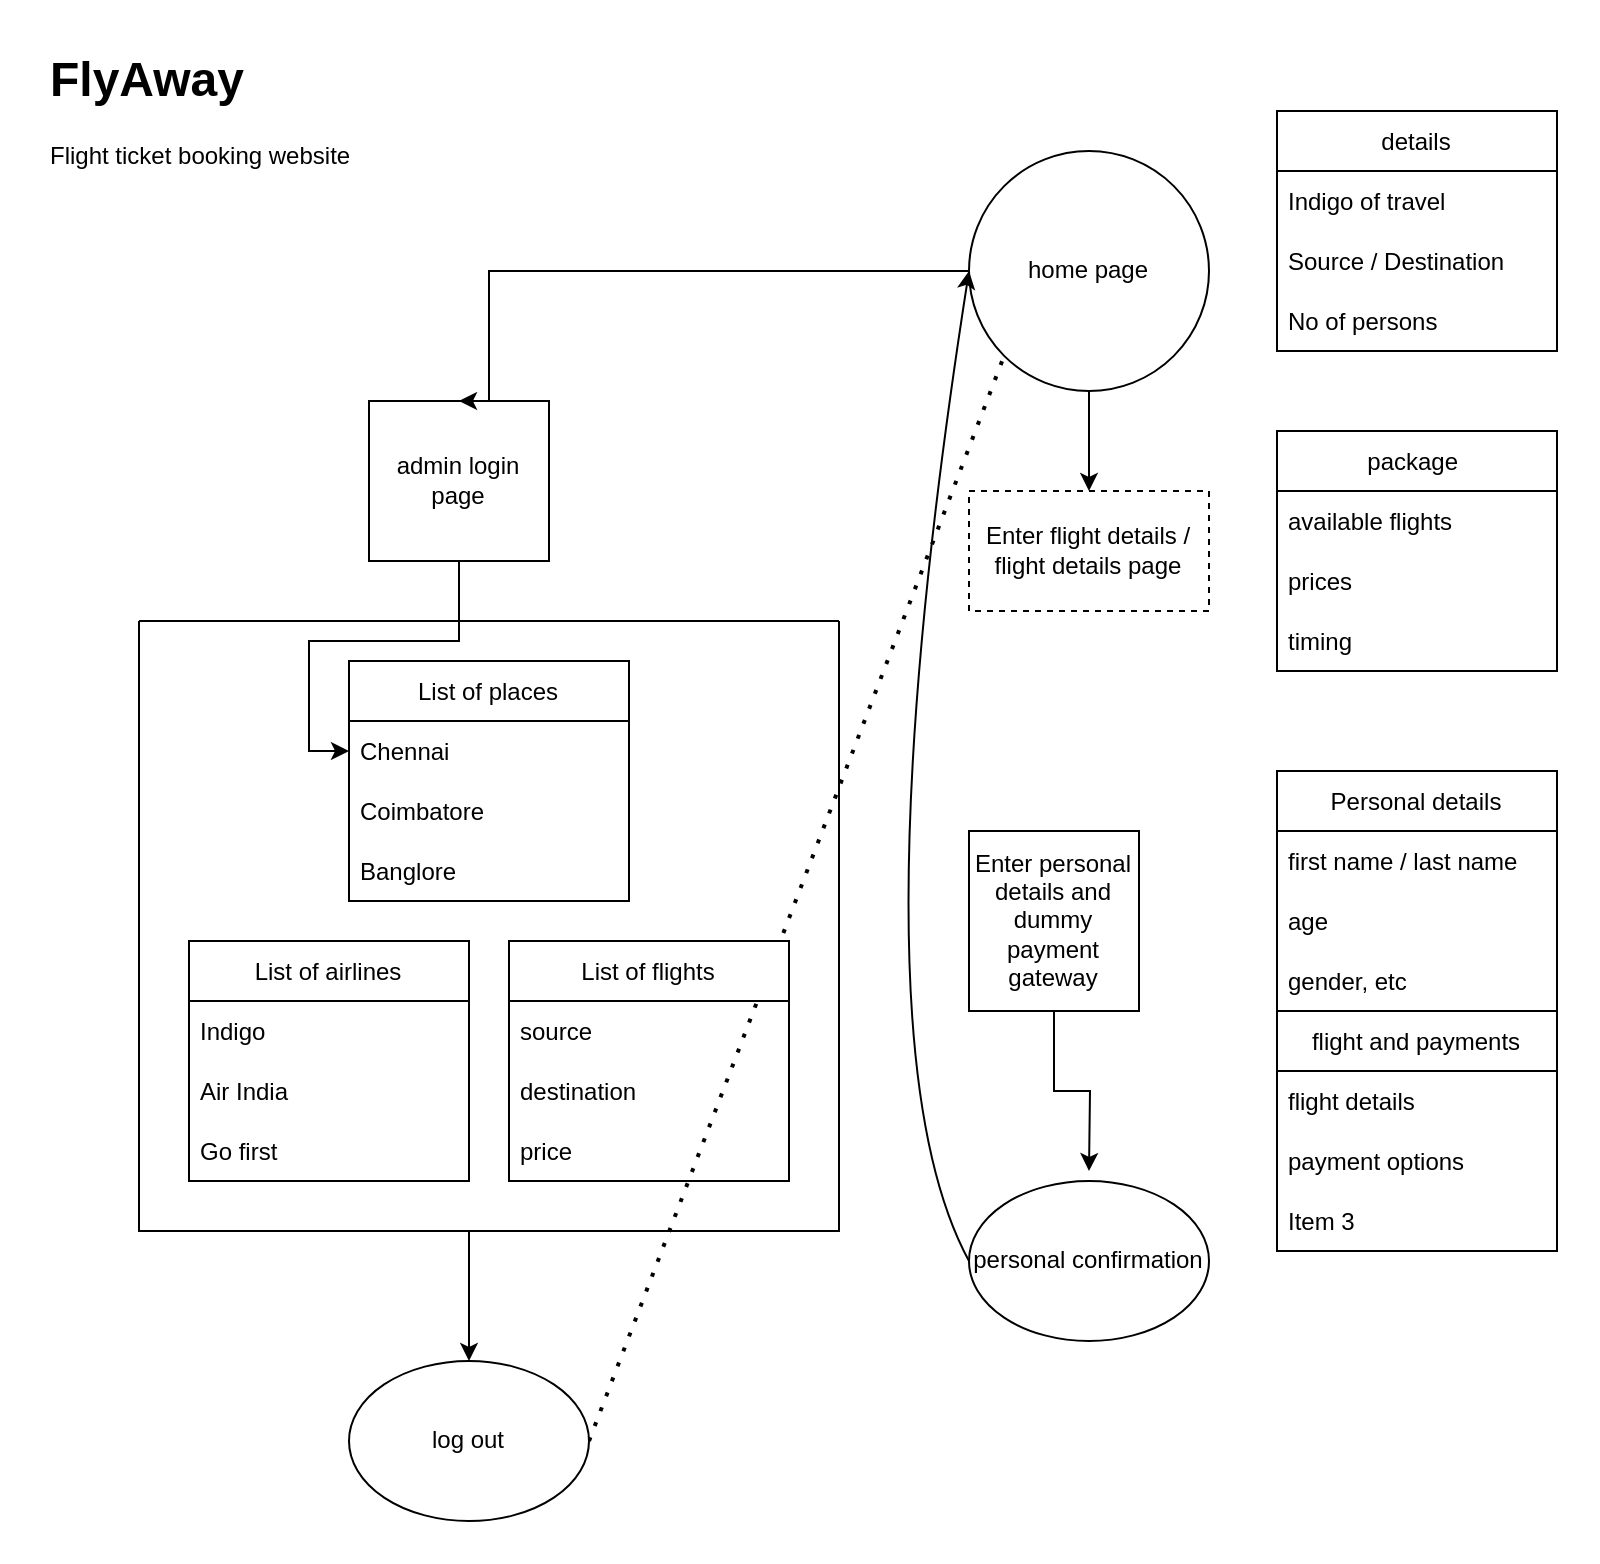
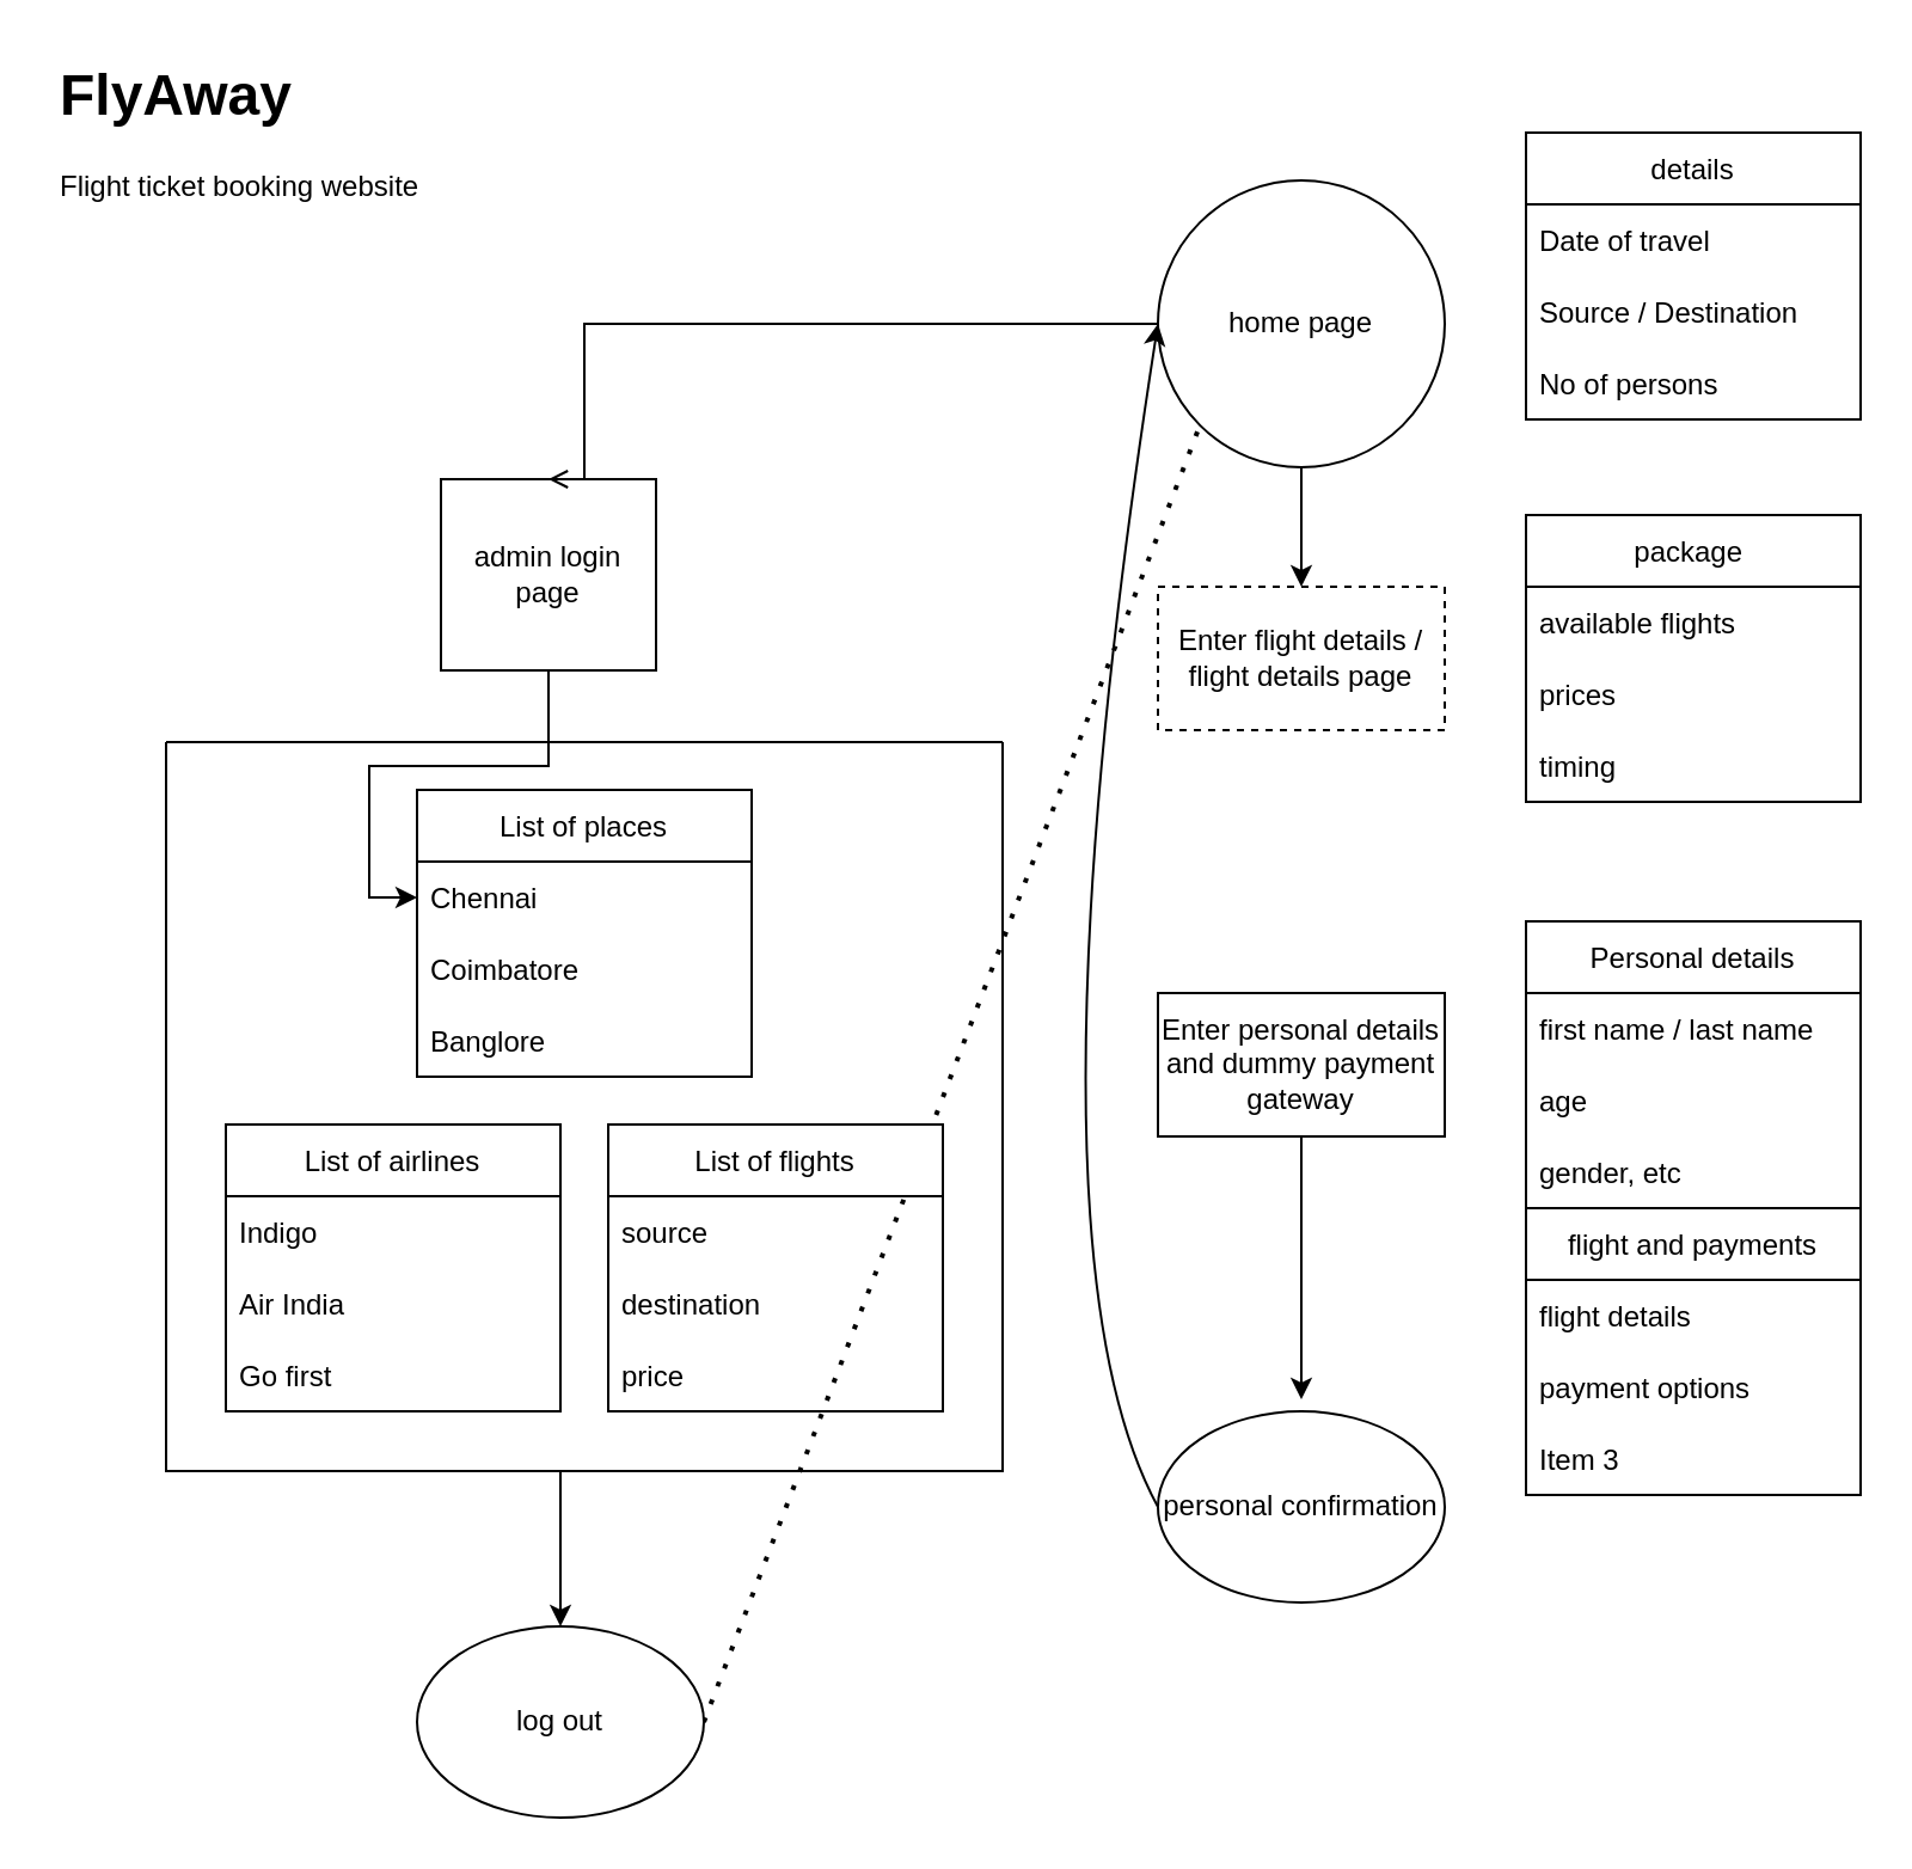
- <mxCell id="4" value="Indigo of travel" style="text;strokeColor=none;fillColor=none;align=left;verticalAlign=middle;spacingLeft=4;spacingRight=4;overflow=hidden;points=[[0,0.5],[1,0.5]];portConstraint=eastwest;rotatable=0;" parent="3" vertex="1"><mxGeometry y="30" width="140" height="30" as="geometry" /></mxCell>
+ <mxCell id="4" value="Date of travel" style="text;strokeColor=none;fillColor=none;align=left;verticalAlign=middle;spacingLeft=4;spacingRight=4;overflow=hidden;points=[[0,0.5],[1,0.5]];portConstraint=eastwest;rotatable=0;" parent="3" vertex="1"><mxGeometry y="30" width="140" height="30" as="geometry" /></mxCell>
- <mxCell id="44" value="" style="endArrow=classic;html=1;rounded=0;entryX=0.5;entryY=0;entryDx=0;entryDy=0;edgeStyle=elbowEdgeStyle;exitX=0;exitY=0.5;exitDx=0;exitDy=0;" parent="1" source="20" target="26" edge="1"><mxGeometry width="50" height="50" relative="1" as="geometry"><mxPoint x="384" y="30" as="sourcePoint" /><mxPoint x="544" y="410" as="targetPoint" /><Array as="points"><mxPoint x="244" y="115" /></Array></mxGeometry></mxCell>
+ <mxCell id="44" value="" style="endArrow=open;html=1;rounded=0;entryX=0.5;entryY=0;entryDx=0;entryDy=0;edgeStyle=elbowEdgeStyle;exitX=0;exitY=0.5;exitDx=0;exitDy=0;" parent="1" source="20" target="26" edge="1"><mxGeometry width="50" height="50" relative="1" as="geometry"><mxPoint x="384" y="30" as="sourcePoint" /><mxPoint x="544" y="410" as="targetPoint" /><Array as="points"><mxPoint x="244" y="115" /></Array></mxGeometry></mxCell>
- <mxCell id="23" value="Enter personal details and dummy payment gateway" style="rounded=0;whiteSpace=wrap;html=1;" parent="1" vertex="1"><mxGeometry x="484" y="415" width="85" height="90" as="geometry" /></mxCell>
+ <mxCell id="23" value="Enter personal details and dummy payment gateway" style="rounded=0;whiteSpace=wrap;html=1;" parent="1" vertex="1"><mxGeometry x="484" y="415" width="120" height="60" as="geometry" /></mxCell>
